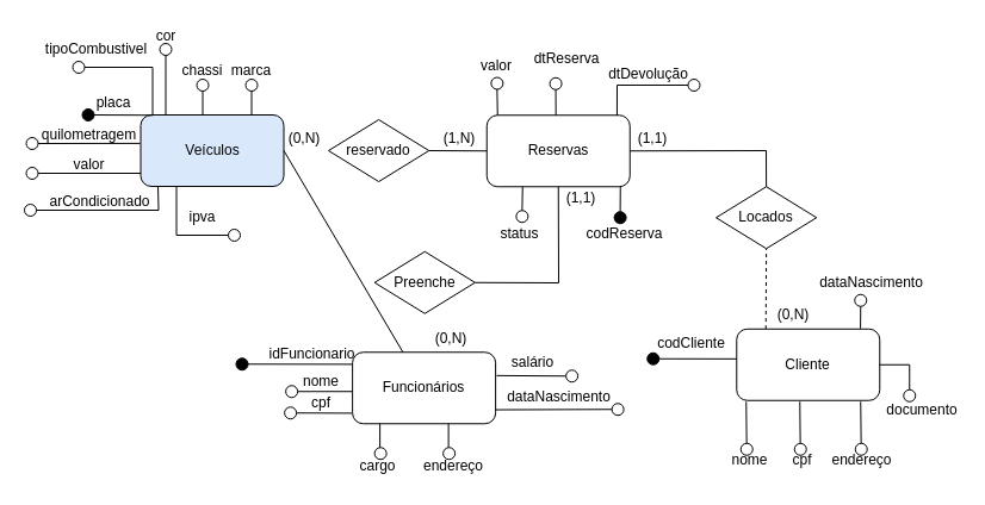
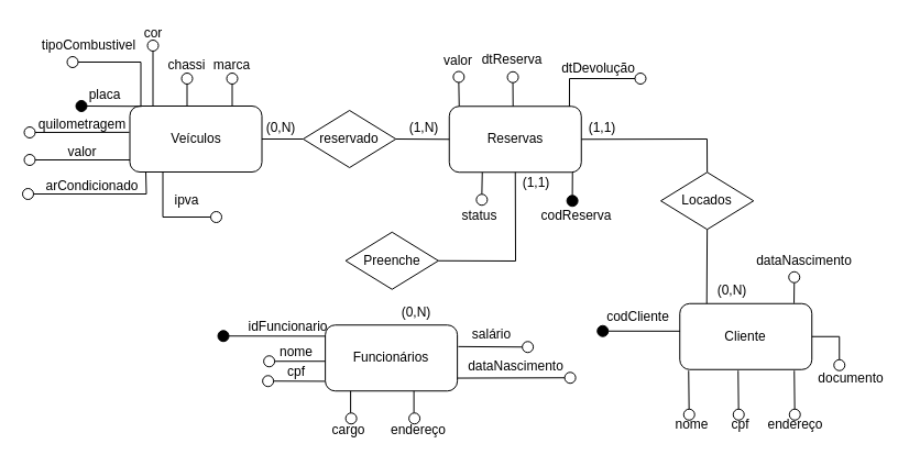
- <mxCell id="95" value="dtReserva" style="text;html=1;align=center;verticalAlign=middle;whiteSpace=wrap;rounded=0;" vertex="1" parent="1"><mxGeometry x="458.37" y="41.25" width="34.38" height="15" as="geometry" /></mxCell>
+ <mxCell id="95" value="dtReserva" style="text;html=1;align=center;verticalAlign=middle;whiteSpace=wrap;rounded=0;" vertex="1" parent="1"><mxGeometry x="448.37" y="46.25" width="34.38" height="15" as="geometry" /></mxCell>
- <mxCell id="2" value="Veículos" style="rounded=1;whiteSpace=wrap;html=1;fillColor=#dae8fc;" parent="1" vertex="1"><mxGeometry x="117.5" y="96" width="120" height="60" as="geometry" /></mxCell>
+ <mxCell id="2" value="Veículos" style="rounded=1;whiteSpace=wrap;html=1;" parent="1" vertex="1"><mxGeometry x="117.5" y="96" width="120" height="60" as="geometry" /></mxCell>
- <mxCell id="80" value="" style="endArrow=none;html=1;rounded=0;exitX=1;exitY=0.5;exitDx=0;exitDy=0;" parent="1" source="2" target="28" edge="1"><mxGeometry width="50" height="50" relative="1" as="geometry"><mxPoint x="220.5" y="106" as="sourcePoint" /><mxPoint x="220.5" y="86" as="targetPoint" /></mxGeometry></mxCell>
+ <mxCell id="80" value="" style="endArrow=none;html=1;rounded=0;exitX=1;exitY=0.5;exitDx=0;exitDy=0;entryX=0;entryY=0.5;entryDx=0;entryDy=0;" parent="1" source="2" target="79" edge="1"><mxGeometry width="50" height="50" relative="1" as="geometry"><mxPoint x="220.5" y="106" as="sourcePoint" /><mxPoint x="220.5" y="86" as="targetPoint" /></mxGeometry></mxCell>
- <mxCell id="86" value="" style="endArrow=none;html=1;rounded=0;exitX=0.204;exitY=-0.003;exitDx=0;exitDy=0;entryX=0.5;entryY=1;entryDx=0;entryDy=0;exitPerimeter=0;dashed=1;" parent="1" source="51" target="84" edge="1"><mxGeometry width="50" height="50" relative="1" as="geometry"><mxPoint x="731" y="285" as="sourcePoint" /><mxPoint x="731" y="267" as="targetPoint" /></mxGeometry></mxCell>
+ <mxCell id="86" value="" style="endArrow=none;html=1;rounded=0;exitX=0.204;exitY=-0.003;exitDx=0;exitDy=0;entryX=0.5;entryY=1;entryDx=0;entryDy=0;exitPerimeter=0;" parent="1" source="51" target="84" edge="1"><mxGeometry width="50" height="50" relative="1" as="geometry"><mxPoint x="731" y="285" as="sourcePoint" /><mxPoint x="731" y="267" as="targetPoint" /></mxGeometry></mxCell>
